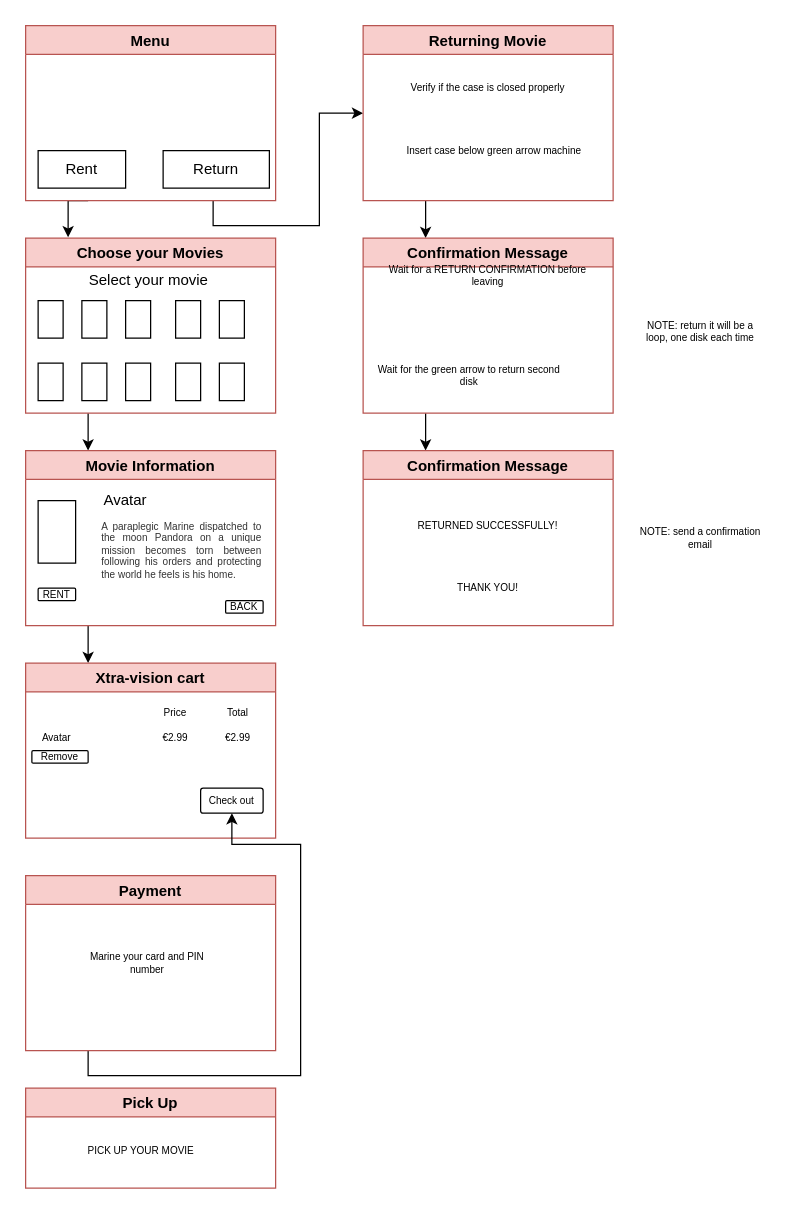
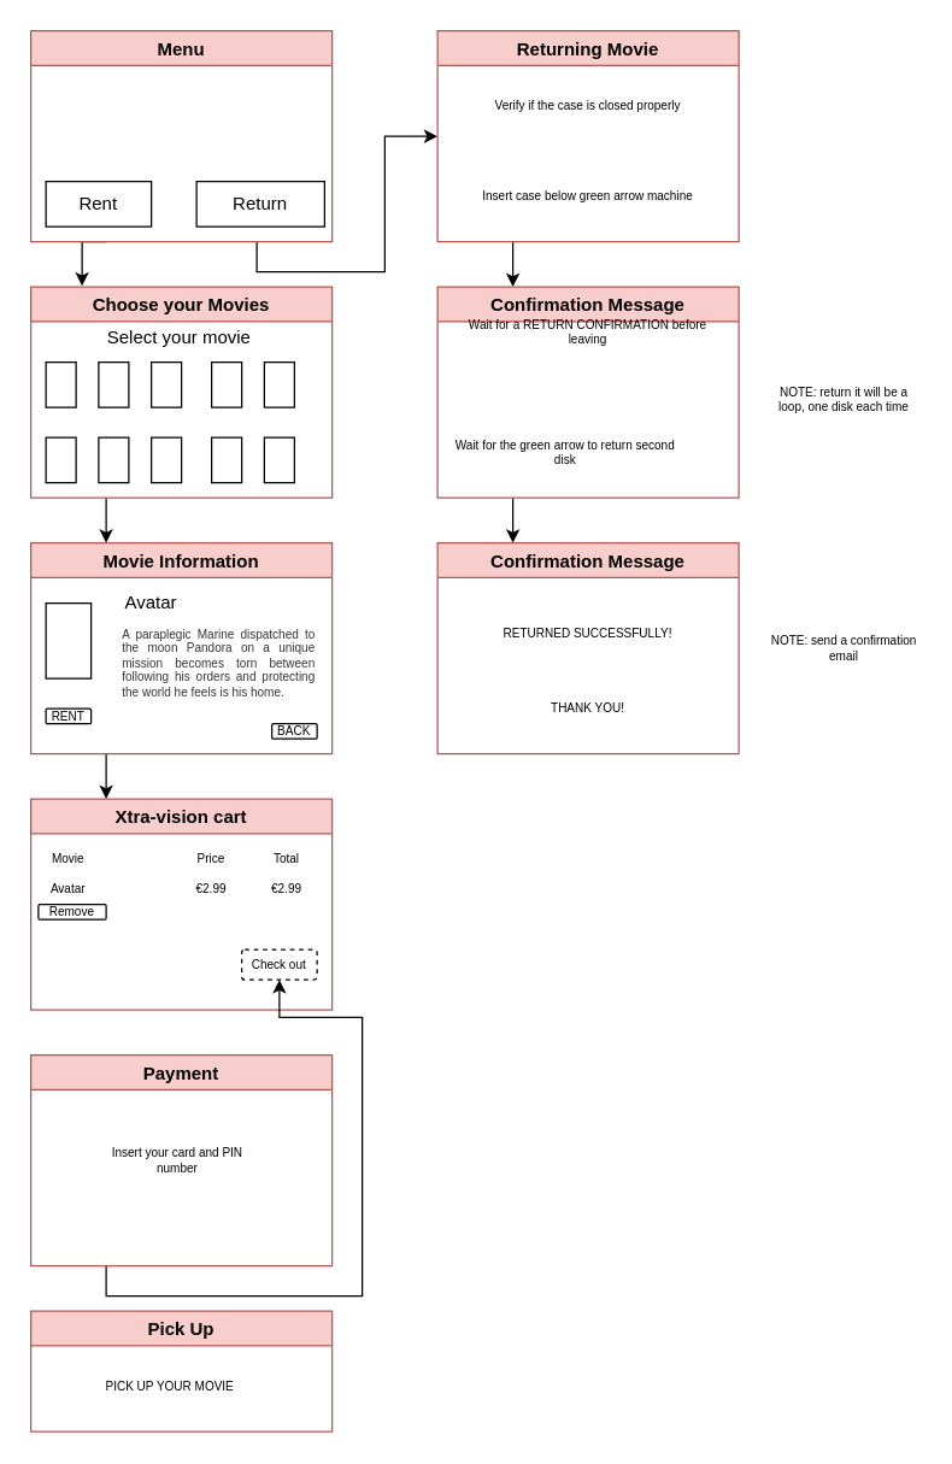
- <mxCell id="44" value="Insert case below green arrow machine" style="text;html=1;strokeColor=none;fillColor=none;align=center;verticalAlign=middle;whiteSpace=wrap;rounded=0;fontSize=8;" vertex="1" parent="42"><mxGeometry x="25" y="80" width="160" height="40" as="geometry" /></mxCell>
+ <mxCell id="44" value="Insert case below green arrow machine" style="text;html=1;strokeColor=none;fillColor=none;align=center;verticalAlign=middle;whiteSpace=wrap;rounded=0;fontSize=8;" vertex="1" parent="42"><mxGeometry x="20" y="90" width="160" height="40" as="geometry" /></mxCell>
+ <mxCell id="29" value="Movie" style="text;html=1;strokeColor=none;fillColor=none;align=center;verticalAlign=middle;whiteSpace=wrap;rounded=0;fontSize=8;" vertex="1" parent="27"><mxGeometry x="5" y="30" width="40" height="20" as="geometry" /></mxCell>
- <mxCell id="35" value="Check out" style="rounded=1;arcSize=10;whiteSpace=wrap;html=1;align=center;fontSize=8;" vertex="1" parent="27"><mxGeometry x="140" y="100" width="50" height="20" as="geometry" /></mxCell>
+ <mxCell id="35" value="Check out" style="rounded=1;arcSize=10;whiteSpace=wrap;html=1;align=center;fontSize=8;dashed=1;" vertex="1" parent="27"><mxGeometry x="140" y="100" width="50" height="20" as="geometry" /></mxCell>
- <mxCell id="38" value="Marine your card and PIN number" style="text;html=1;strokeColor=none;fillColor=none;align=center;verticalAlign=middle;whiteSpace=wrap;rounded=0;fontSize=8;" vertex="1" parent="37"><mxGeometry x="45" y="60" width="105" height="20" as="geometry" /></mxCell>
+ <mxCell id="38" value="Insert your card and PIN number" style="text;html=1;strokeColor=none;fillColor=none;align=center;verticalAlign=middle;whiteSpace=wrap;rounded=0;fontSize=8;" vertex="1" parent="37"><mxGeometry x="45" y="60" width="105" height="20" as="geometry" /></mxCell>
